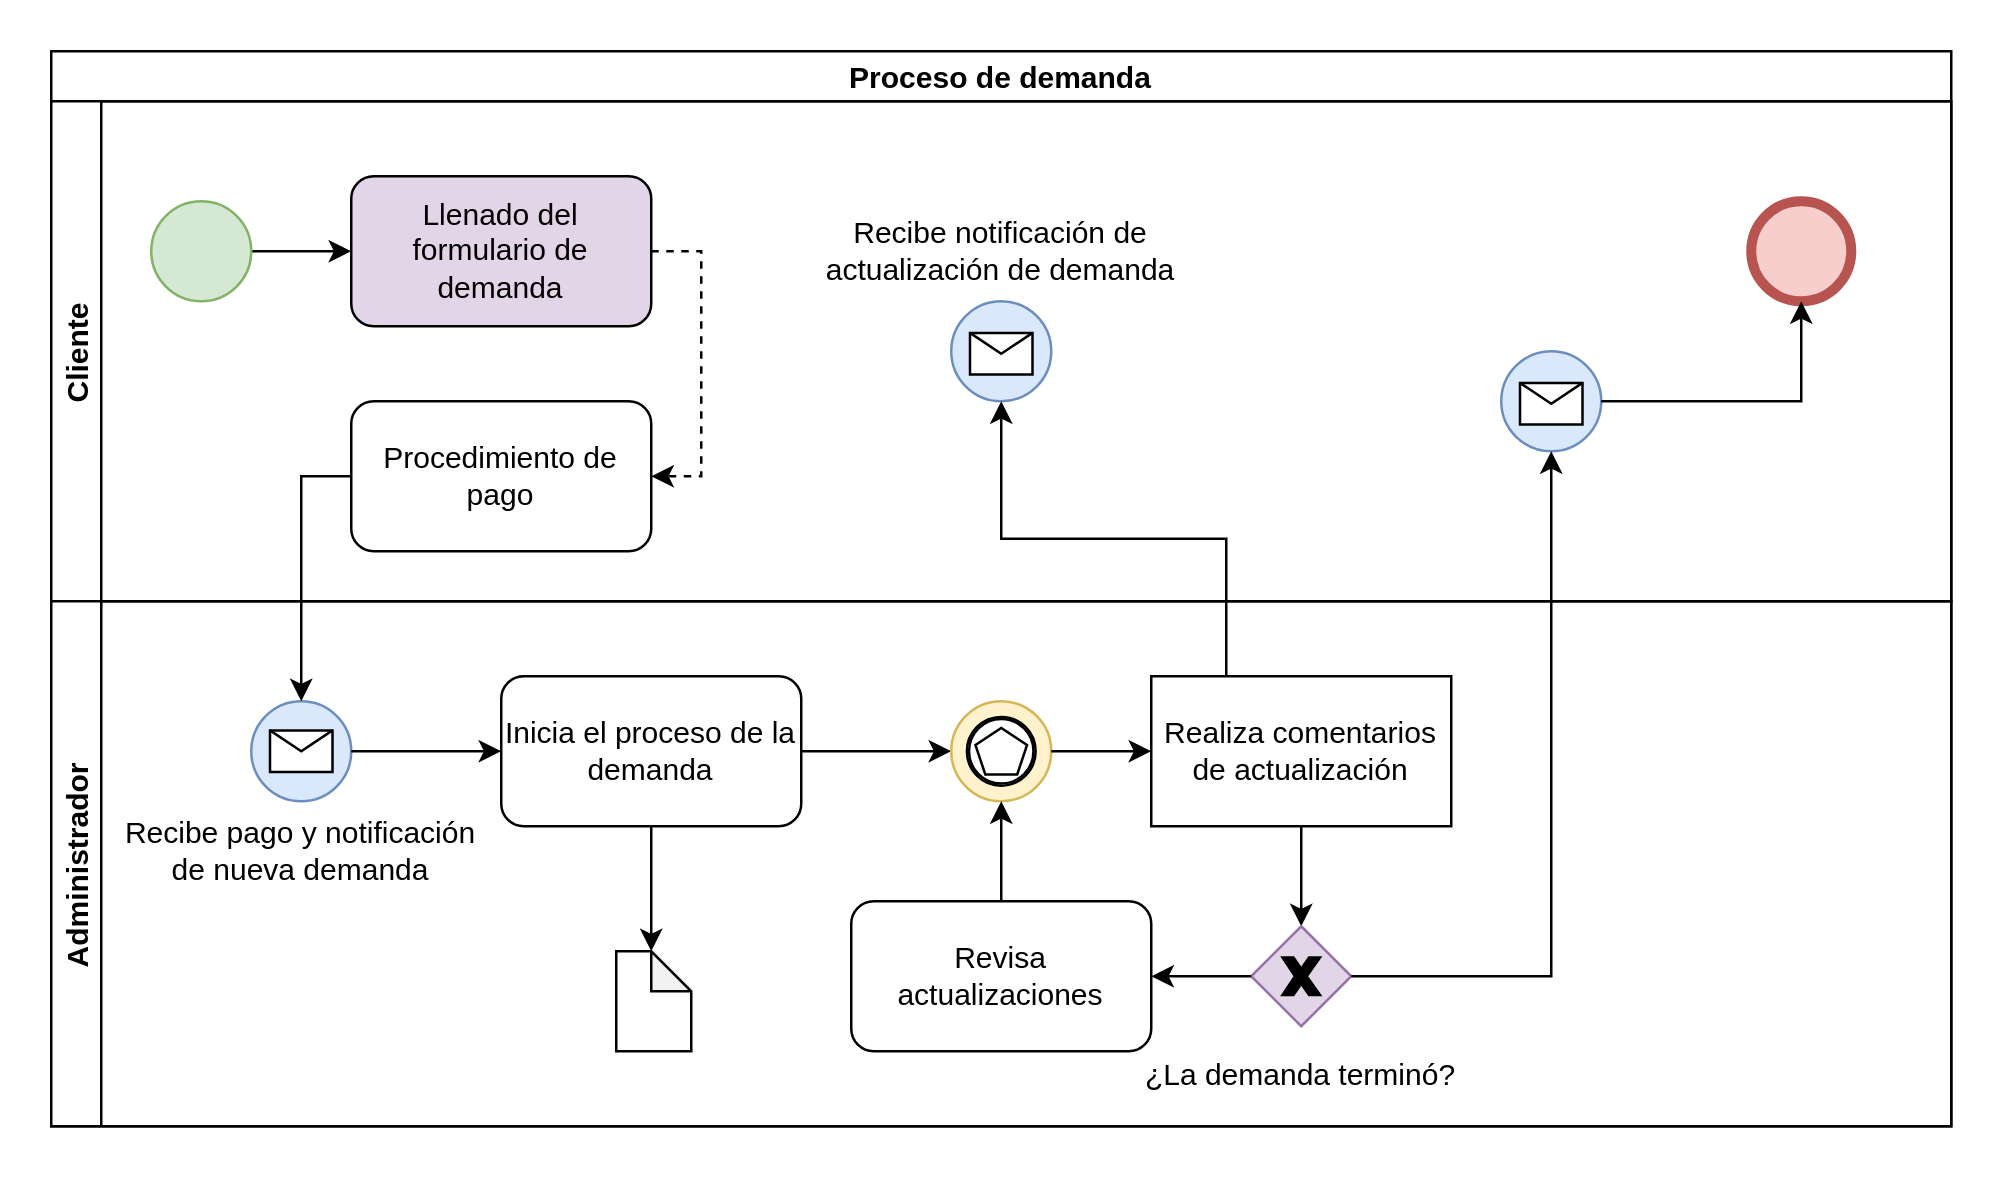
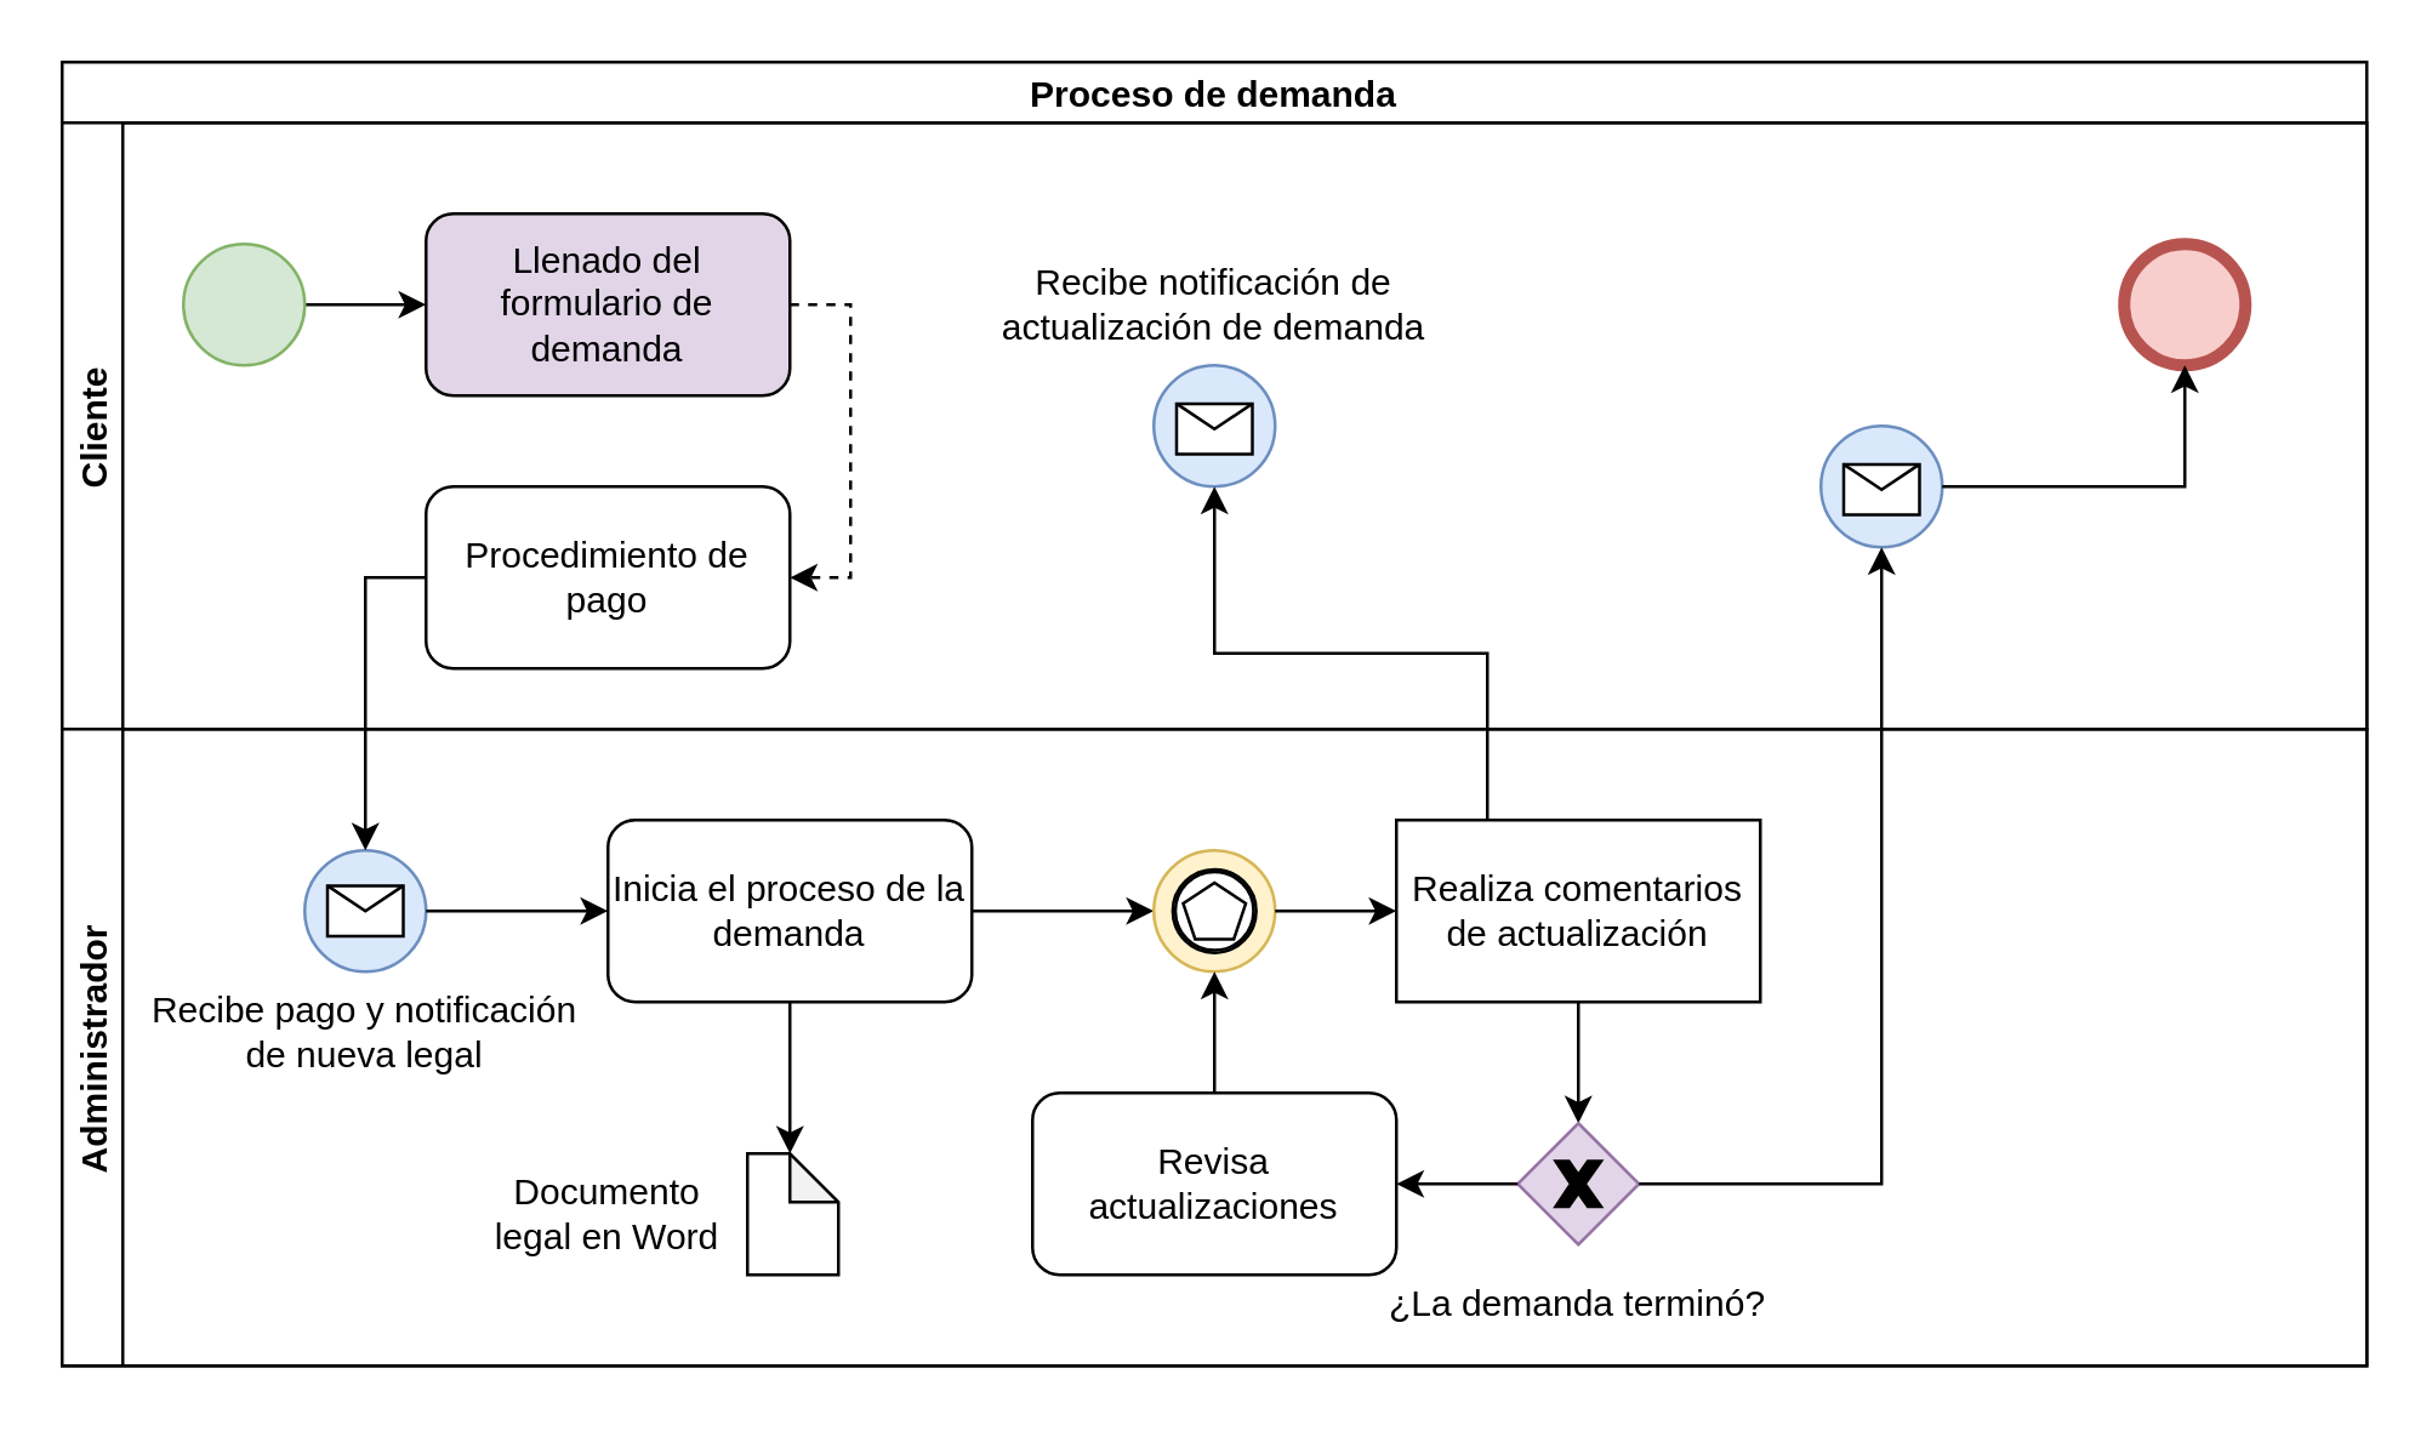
- <mxCell id="22" value="Recibe pago y notificación de nueva demanda" style="text;html=1;strokeColor=none;fillColor=none;align=center;verticalAlign=middle;whiteSpace=wrap;rounded=0;" parent="18" vertex="1"><mxGeometry x="25" y="80" width="150" height="40" as="geometry" /></mxCell>
+ <mxCell id="22" value="Recibe pago y notificación de nueva legal" style="text;html=1;strokeColor=none;fillColor=none;align=center;verticalAlign=middle;whiteSpace=wrap;rounded=0;" parent="18" vertex="1"><mxGeometry x="25" y="80" width="150" height="40" as="geometry" /></mxCell>
+ <mxCell id="28" value="Documento legal en Word" style="text;html=1;strokeColor=none;fillColor=none;align=center;verticalAlign=middle;whiteSpace=wrap;rounded=0;" parent="18" vertex="1"><mxGeometry x="140" y="145" width="80" height="30" as="geometry" /></mxCell>
